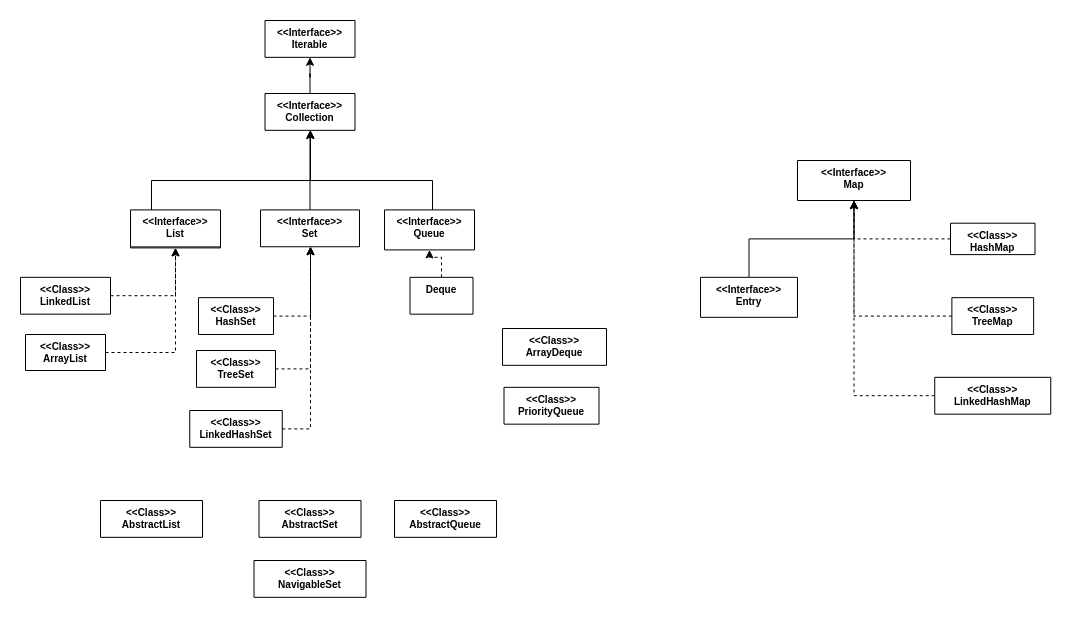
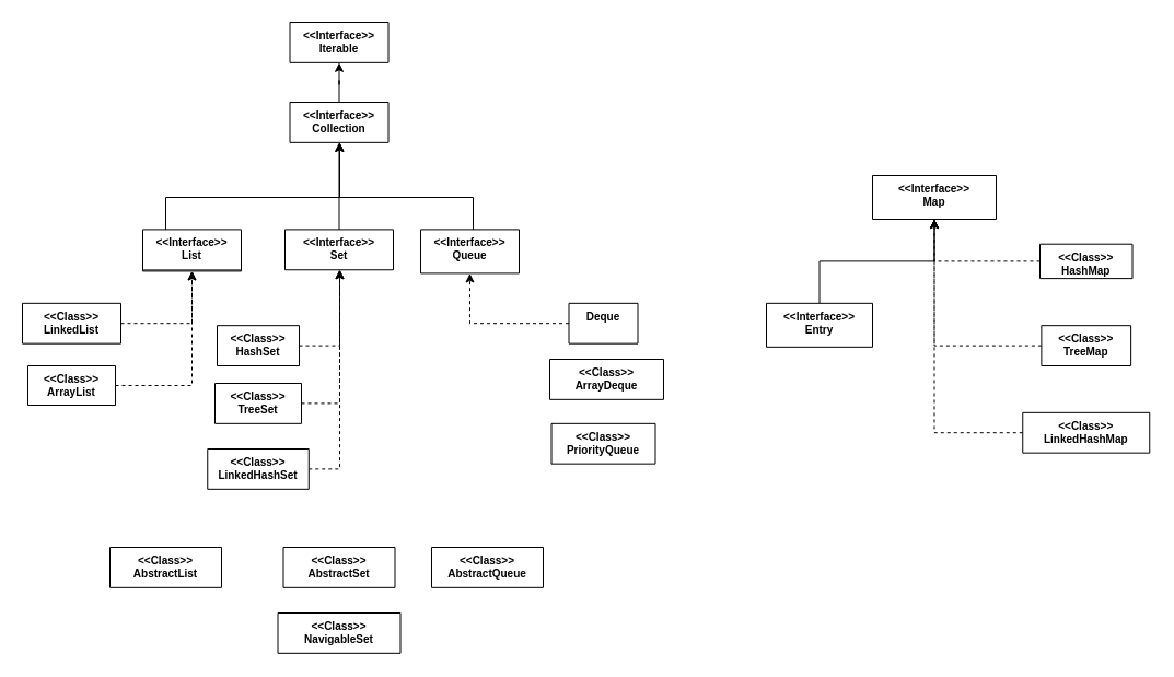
- <mxCell id="30" value="Deque" style="swimlane;fontStyle=1;align=center;verticalAlign=top;childLayout=stackLayout;horizontal=1;startSize=37;horizontalStack=0;resizeParent=1;resizeParentMax=0;resizeLast=0;collapsible=0;marginBottom=0;fontSize=10;" vertex="1" parent="1"><mxGeometry x="409.5" y="276.83" width="63" height="36.833" as="geometry" /></mxCell>
+ <mxCell id="30" value="Deque" style="swimlane;fontStyle=1;align=center;verticalAlign=top;childLayout=stackLayout;horizontal=1;startSize=37;horizontalStack=0;resizeParent=1;resizeParentMax=0;resizeLast=0;collapsible=0;marginBottom=0;fontSize=10;" vertex="1" parent="1"><mxGeometry x="519.5" y="276.83" width="63" height="36.833" as="geometry" /></mxCell>
